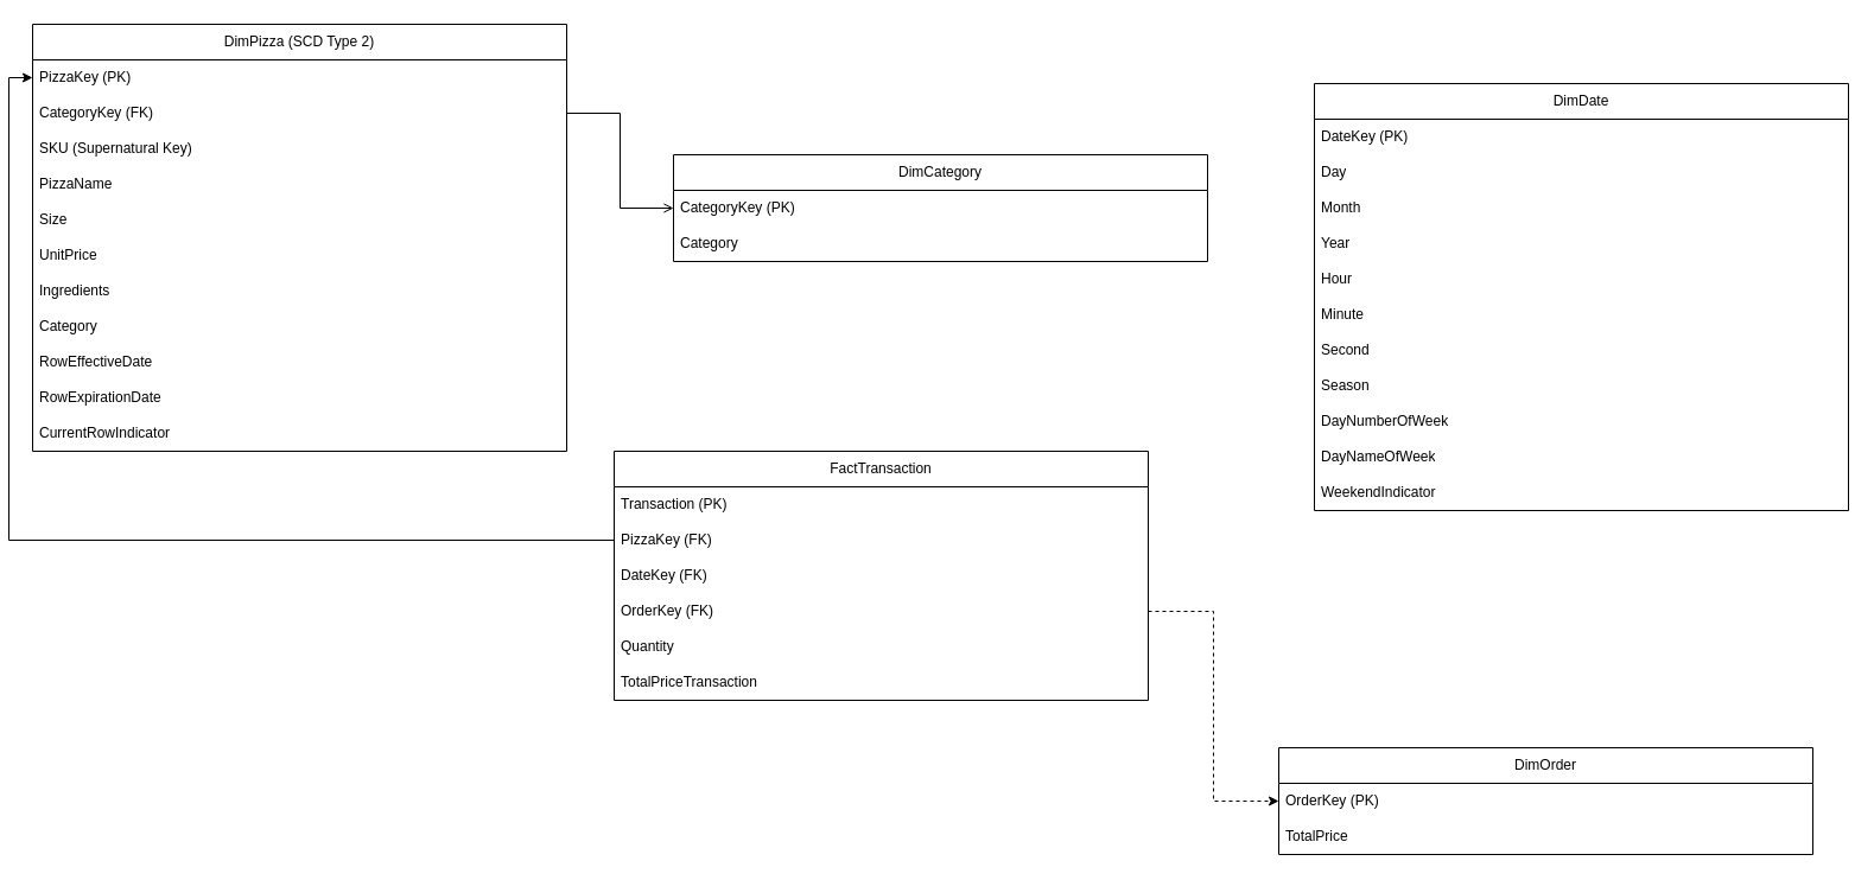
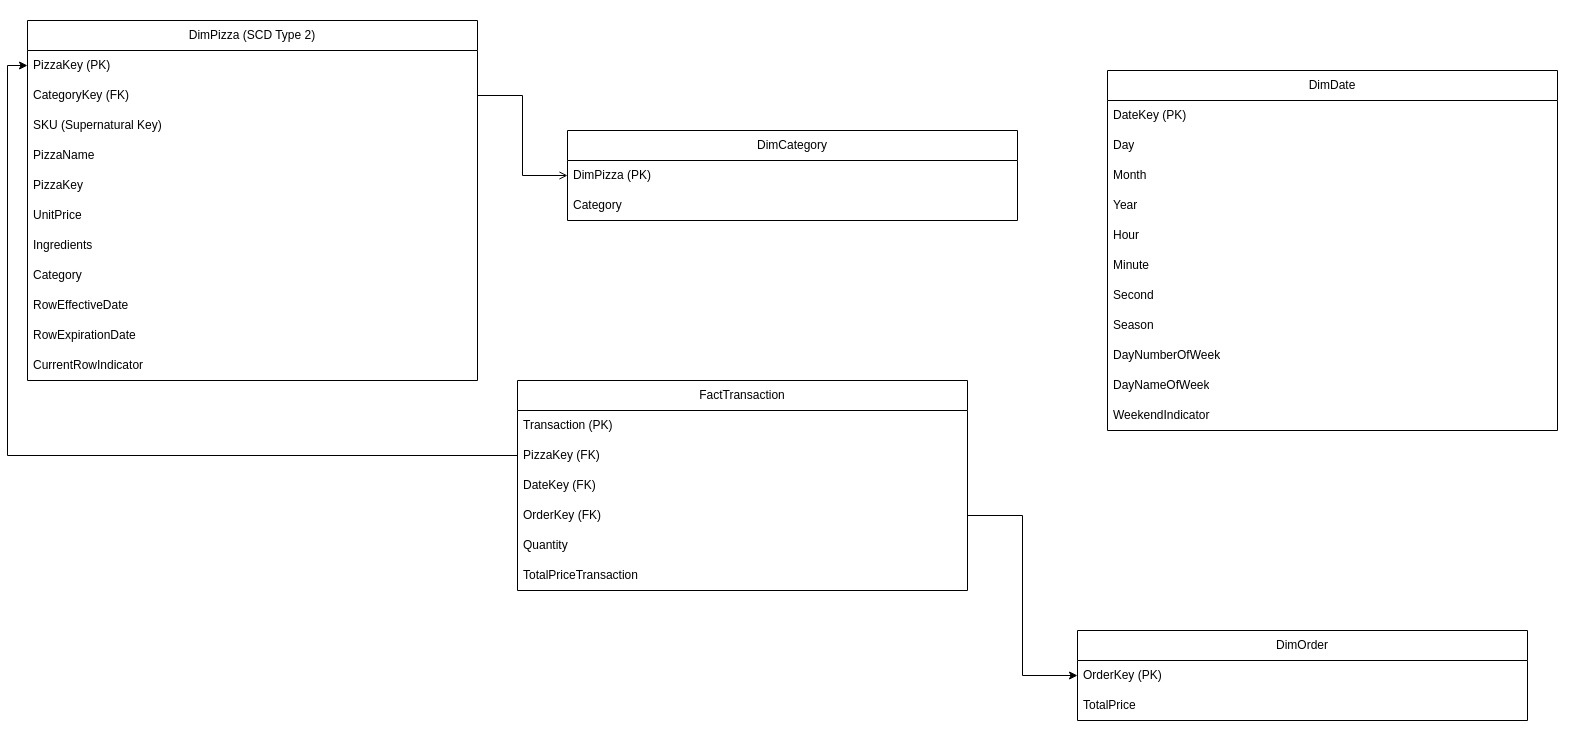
- <mxCell id="39" value="CategoryKey (PK)" style="text;strokeColor=none;fillColor=none;align=left;verticalAlign=middle;spacingLeft=4;spacingRight=4;overflow=hidden;points=[[0,0.5],[1,0.5]];portConstraint=eastwest;rotatable=0;whiteSpace=wrap;html=1;" vertex="1" parent="38"><mxGeometry y="30" width="450" height="30" as="geometry" /></mxCell>
+ <mxCell id="39" value="DimPizza (PK)" style="text;strokeColor=none;fillColor=none;align=left;verticalAlign=middle;spacingLeft=4;spacingRight=4;overflow=hidden;points=[[0,0.5],[1,0.5]];portConstraint=eastwest;rotatable=0;whiteSpace=wrap;html=1;" vertex="1" parent="38"><mxGeometry y="30" width="450" height="30" as="geometry" /></mxCell>
- <mxCell id="26" value="Size" style="text;strokeColor=none;fillColor=none;align=left;verticalAlign=middle;spacingLeft=4;spacingRight=4;overflow=hidden;points=[[0,0.5],[1,0.5]];portConstraint=eastwest;rotatable=0;whiteSpace=wrap;html=1;" parent="21" vertex="1"><mxGeometry y="150" width="450" height="30" as="geometry" /></mxCell>
+ <mxCell id="26" value="PizzaKey" style="text;strokeColor=none;fillColor=none;align=left;verticalAlign=middle;spacingLeft=4;spacingRight=4;overflow=hidden;points=[[0,0.5],[1,0.5]];portConstraint=eastwest;rotatable=0;whiteSpace=wrap;html=1;" parent="21" vertex="1"><mxGeometry y="150" width="450" height="30" as="geometry" /></mxCell>
- <mxCell id="37" style="edgeStyle=orthogonalEdgeStyle;rounded=0;orthogonalLoop=1;jettySize=auto;html=1;exitX=1;exitY=0.5;exitDx=0;exitDy=0;entryX=0;entryY=0.5;entryDx=0;entryDy=0;dashed=1;" parent="1" source="6" target="34" edge="1"><mxGeometry relative="1" as="geometry" /></mxCell>
+ <mxCell id="37" style="edgeStyle=orthogonalEdgeStyle;rounded=0;orthogonalLoop=1;jettySize=auto;html=1;exitX=1;exitY=0.5;exitDx=0;exitDy=0;entryX=0;entryY=0.5;entryDx=0;entryDy=0;" parent="1" source="6" target="34" edge="1"><mxGeometry relative="1" as="geometry" /></mxCell>
